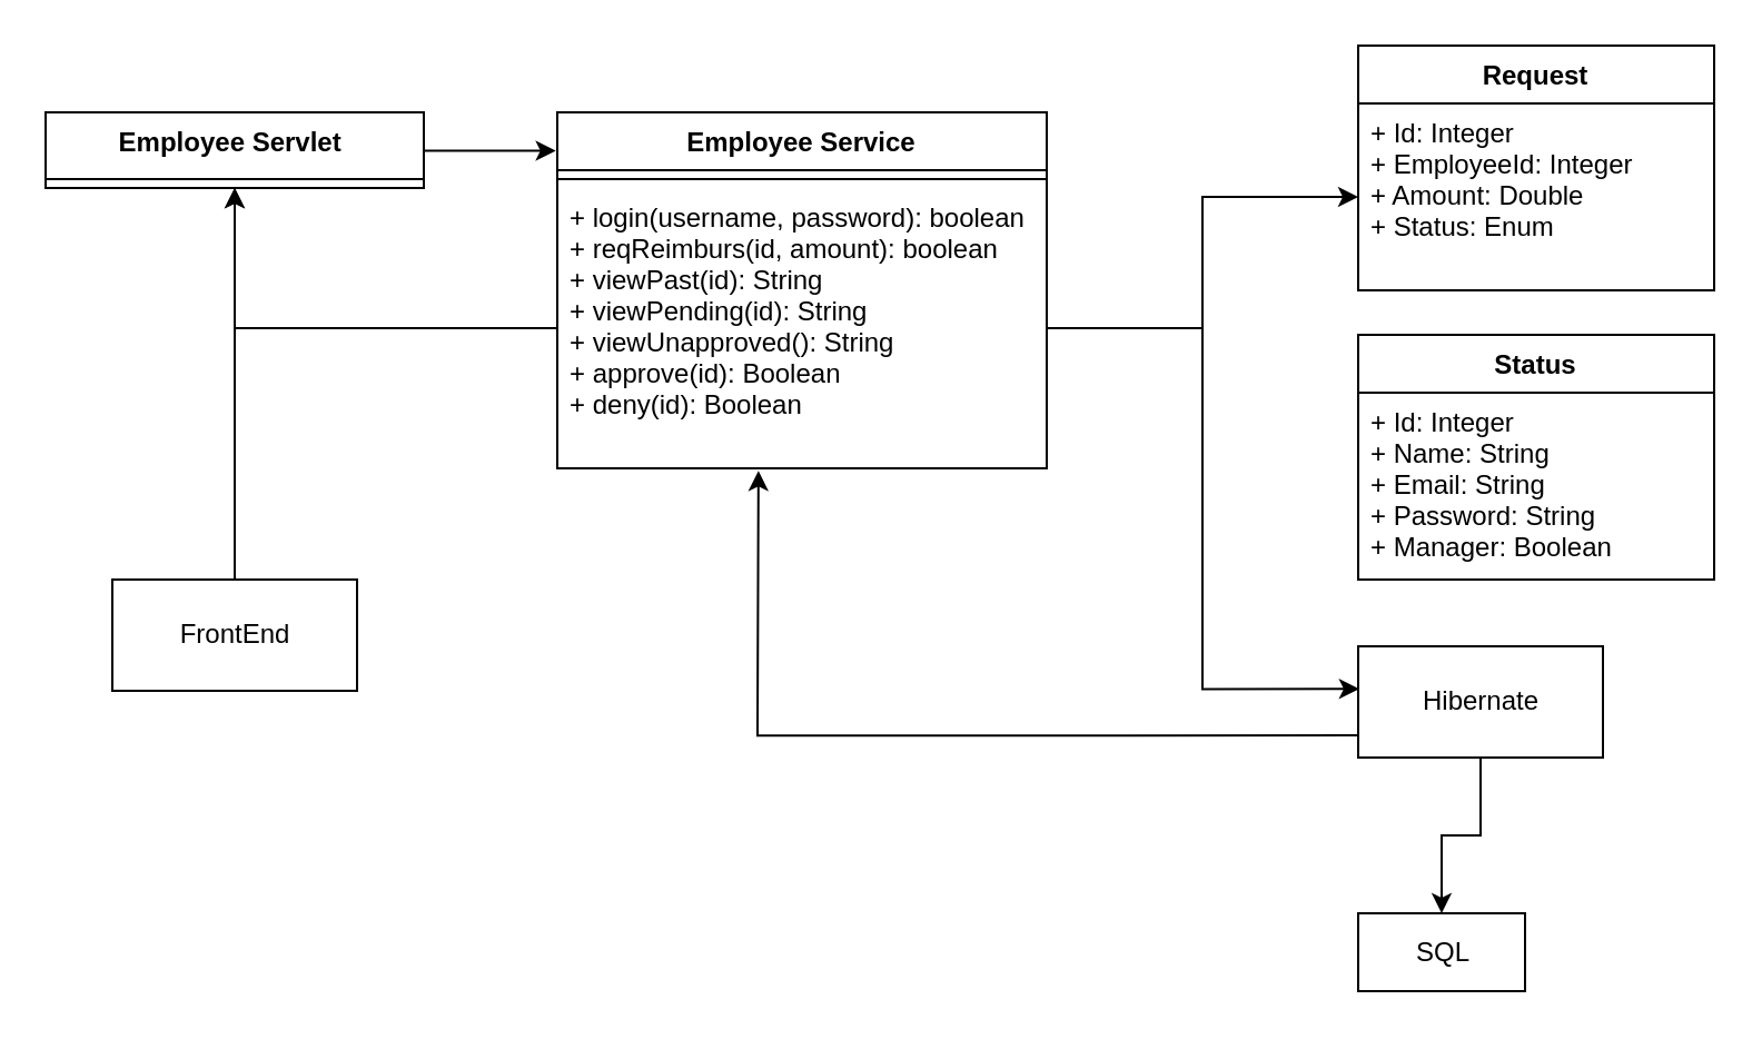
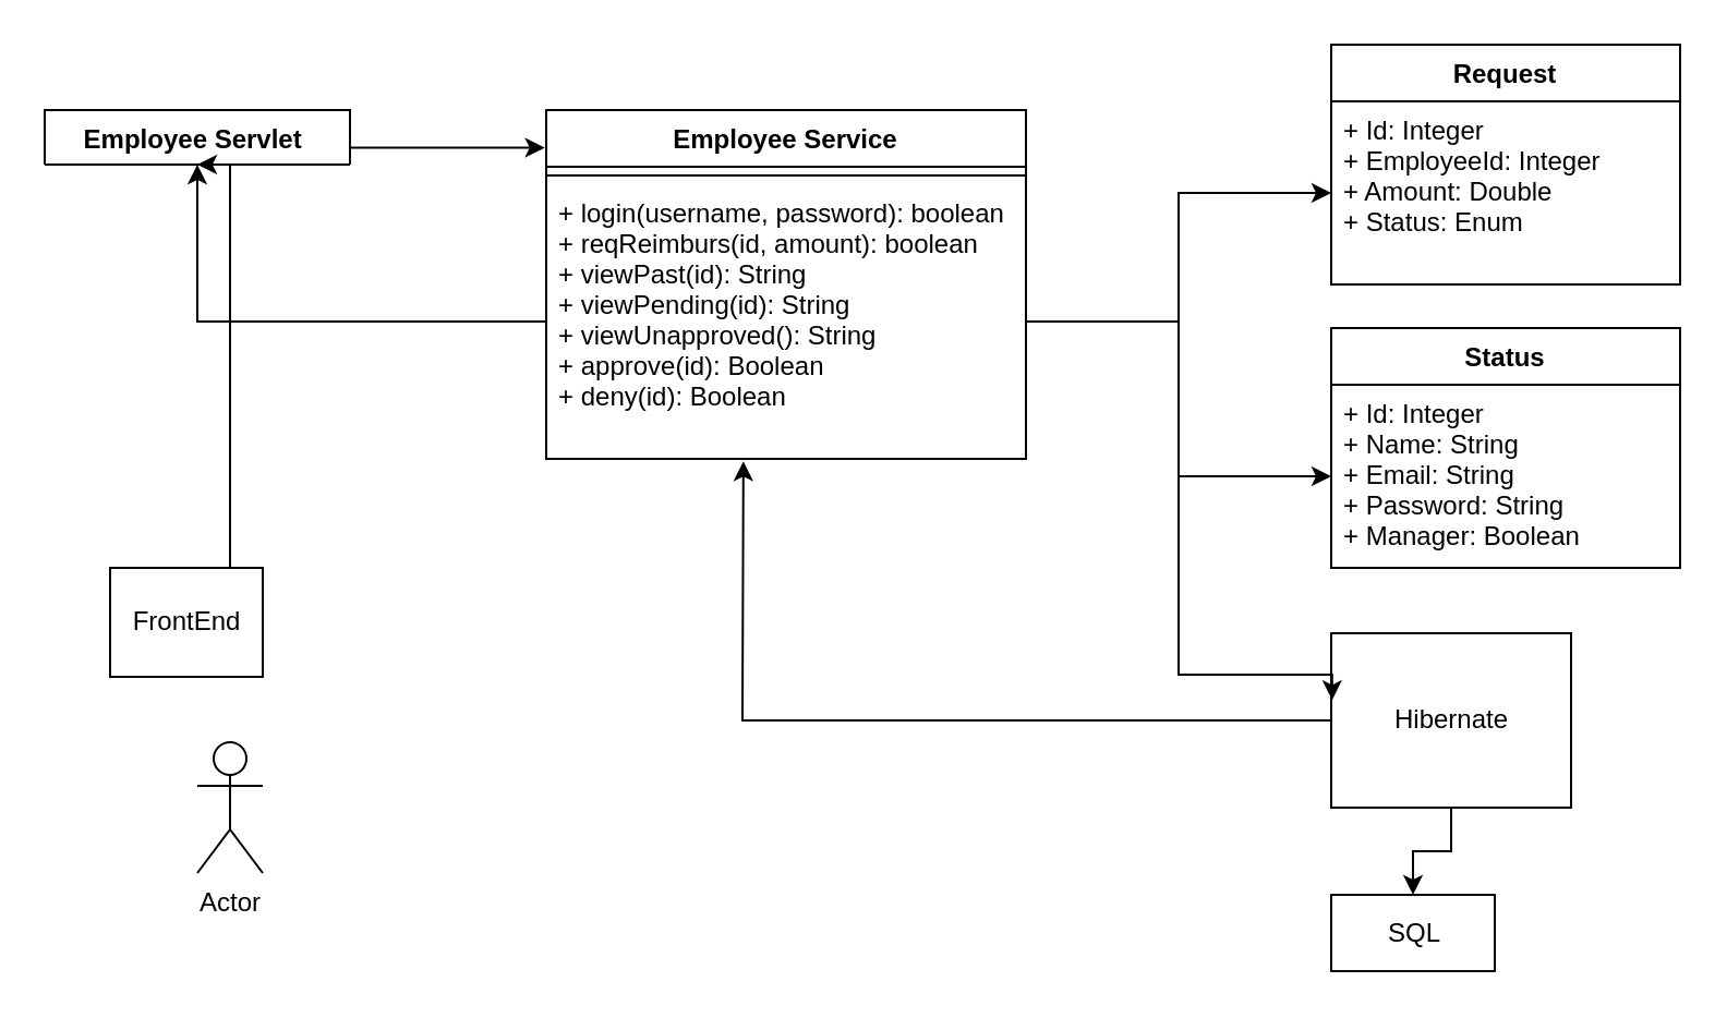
- <mxCell id="3" value="Employee Servlet " style="swimlane;fontStyle=1;align=center;verticalAlign=top;childLayout=stackLayout;horizontal=1;startSize=30;horizontalStack=0;resizeParent=1;resizeParentMax=0;resizeLast=0;collapsible=1;marginBottom=0;" vertex="1" parent="1"><mxGeometry x="20" y="50" width="170" height="34" as="geometry" /></mxCell>
+ <mxCell id="3" value="Employee Servlet " style="swimlane;fontStyle=1;align=center;verticalAlign=top;childLayout=stackLayout;horizontal=1;startSize=30;horizontalStack=0;resizeParent=1;resizeParentMax=0;resizeLast=0;collapsible=1;marginBottom=0;" vertex="1" parent="1"><mxGeometry x="20" y="50" width="140" height="25" as="geometry" /></mxCell>
+ <mxCell id="16" style="edgeStyle=orthogonalEdgeStyle;rounded=0;orthogonalLoop=1;jettySize=auto;html=1;entryX=0;entryY=0.5;entryDx=0;entryDy=0;" edge="1" parent="1" source="6" target="9"><mxGeometry relative="1" as="geometry"><Array as="points"><mxPoint x="540" y="147" /><mxPoint x="540" y="218" /></Array></mxGeometry></mxCell>
- <mxCell id="20" value="FrontEnd" style="html=1;" vertex="1" parent="1"><mxGeometry x="50" y="260" width="110" height="50" as="geometry" /></mxCell>
+ <mxCell id="20" value="FrontEnd" style="html=1;" vertex="1" parent="1"><mxGeometry x="50" y="260" width="70" height="50" as="geometry" /></mxCell>
- <mxCell id="14" value="Hibernate" style="html=1;" vertex="1" parent="1"><mxGeometry x="610" y="290" width="110" height="50" as="geometry" /></mxCell>
+ <mxCell id="14" value="Hibernate" style="html=1;" vertex="1" parent="1"><mxGeometry x="610" y="290" width="110" height="80" as="geometry" /></mxCell>
+ <mxCell id="21" value="Actor" style="shape=umlActor;verticalLabelPosition=bottom;verticalAlign=top;html=1;" vertex="1" parent="1"><mxGeometry x="90" y="340" width="30" height="60" as="geometry" /></mxCell>
